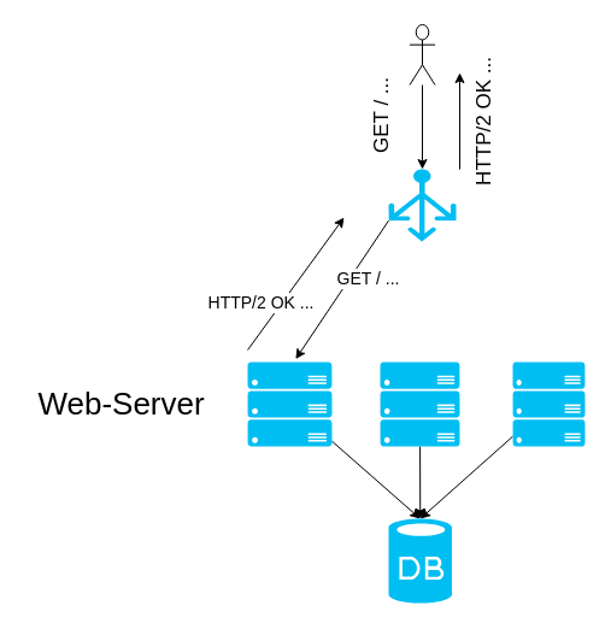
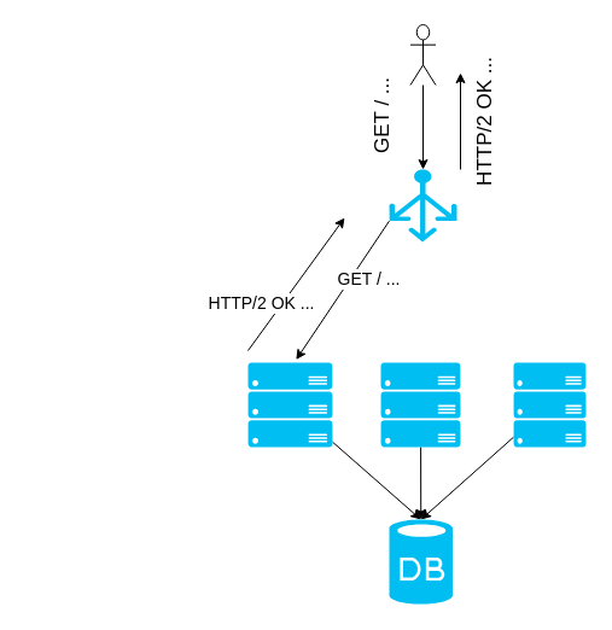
- <mxCell id="13" value="Web-Server" style="text;html=1;align=center;verticalAlign=middle;resizable=0;points=[];autosize=1;strokeColor=none;fillColor=none;fontSize=26;fontFamily=Helvetica;" vertex="1" parent="1"><mxGeometry x="20" y="315" width="160" height="40" as="geometry" /></mxCell>
